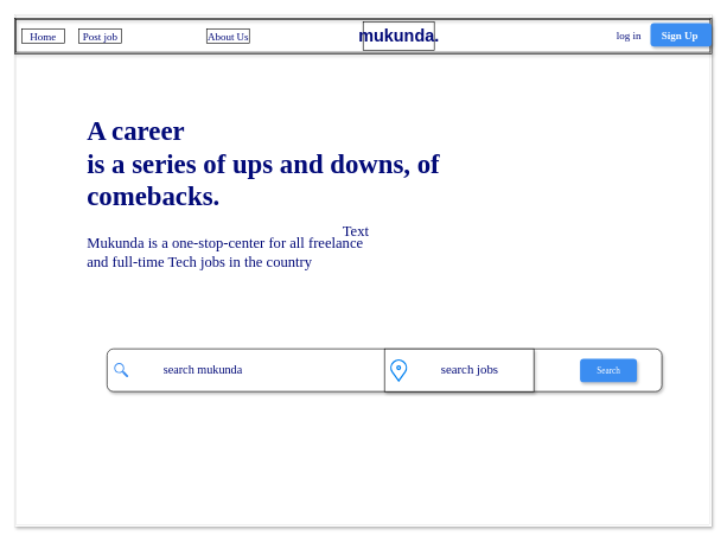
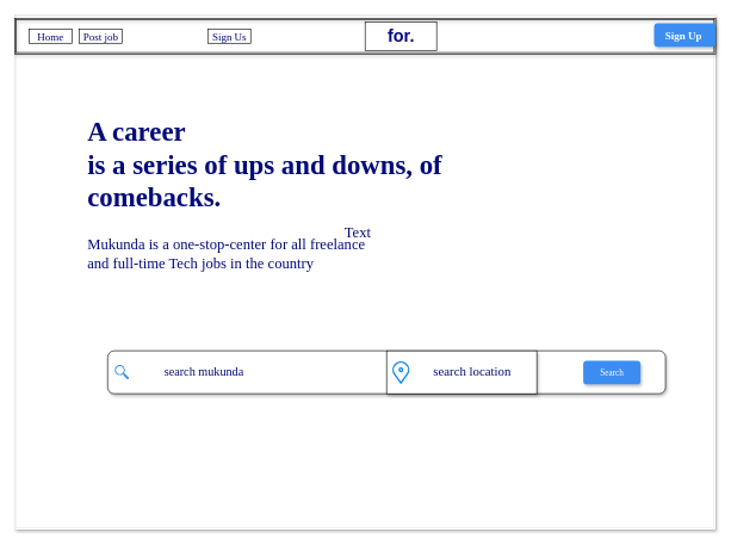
- <mxCell id="8" value="log in" style="text;html=1;strokeColor=none;fillColor=none;align=center;verticalAlign=middle;whiteSpace=wrap;rounded=0;shadow=1;sketch=0;strokeWidth=1;fontFamily=Poppins;fontSource=https%3A%2F%2Ffonts.googleapis.com%2Fcss%3Ffamily%3DPoppins;fontSize=15;fontColor=#020A78;backgroundOutline=1;" vertex="1" parent="1"><mxGeometry x="854" y="33.5" width="60" height="30" as="geometry" /></mxCell>
- <mxCell id="5" value="Home" style="text;strokeColor=default;fillColor=none;html=1;fontSize=15;fontStyle=0;verticalAlign=middle;align=center;fontColor=#020A78;fontFamily=Poppins;fontSource=https%3A%2F%2Ffonts.googleapis.com%2Fcss%3Ffamily%3DPoppins;" vertex="1" parent="1"><mxGeometry x="30" y="40" width="60" height="20" as="geometry" /></mxCell>
+ <mxCell id="5" value="Home" style="text;strokeColor=default;fillColor=none;html=1;fontSize=15;fontStyle=0;verticalAlign=middle;align=center;fontColor=#020A78;fontFamily=Poppins;fontSource=https%3A%2F%2Ffonts.googleapis.com%2Fcss%3Ffamily%3DPoppins;" vertex="1" parent="1"><mxGeometry x="40" y="40" width="60" height="20" as="geometry" /></mxCell>
- <mxCell id="9" value="About Us" style="text;strokeColor=default;fillColor=none;html=1;fontSize=15;fontStyle=0;verticalAlign=middle;align=center;fontColor=#020A78;fontFamily=Poppins;fontSource=https%3A%2F%2Ffonts.googleapis.com%2Fcss%3Ffamily%3DPoppins;" vertex="1" parent="1"><mxGeometry x="290" y="40" width="60" height="20" as="geometry" /></mxCell>
+ <mxCell id="9" value="Sign Us" style="text;strokeColor=default;fillColor=none;html=1;fontSize=15;fontStyle=0;verticalAlign=middle;align=center;fontColor=#020A78;fontFamily=Poppins;fontSource=https%3A%2F%2Ffonts.googleapis.com%2Fcss%3Ffamily%3DPoppins;" vertex="1" parent="1"><mxGeometry x="290" y="40" width="60" height="20" as="geometry" /></mxCell>
- <mxCell id="4" value="mukunda." style="text;strokeColor=default;fillColor=none;html=1;fontSize=24;fontStyle=1;verticalAlign=middle;align=center;fontColor=#020A78;" vertex="1" parent="1"><mxGeometry x="510" y="30" width="100" height="40" as="geometry" /></mxCell>
+ <mxCell id="4" value="for." style="text;strokeColor=default;fillColor=none;html=1;fontSize=24;fontStyle=1;verticalAlign=middle;align=center;fontColor=#020A78;" vertex="1" parent="1"><mxGeometry x="510" y="30" width="100" height="40" as="geometry" /></mxCell>
- <mxCell id="17" value="search jobs" style="text;html=1;strokeColor=none;fillColor=none;align=center;verticalAlign=middle;whiteSpace=wrap;rounded=0;shadow=1;labelBackgroundColor=none;sketch=0;strokeWidth=1;fontFamily=Poppins;fontSource=https%3A%2F%2Ffonts.googleapis.com%2Fcss%3Ffamily%3DPoppins;fontSize=18;fontColor=#020A78;" vertex="1" parent="1"><mxGeometry x="570" y="505" width="180" height="30" as="geometry" /></mxCell>
+ <mxCell id="17" value="search location" style="text;html=1;strokeColor=none;fillColor=none;align=center;verticalAlign=middle;whiteSpace=wrap;rounded=0;shadow=1;labelBackgroundColor=none;sketch=0;strokeWidth=1;fontFamily=Poppins;fontSource=https%3A%2F%2Ffonts.googleapis.com%2Fcss%3Ffamily%3DPoppins;fontSize=18;fontColor=#020A78;" vertex="1" parent="1"><mxGeometry x="570" y="505" width="180" height="30" as="geometry" /></mxCell>
